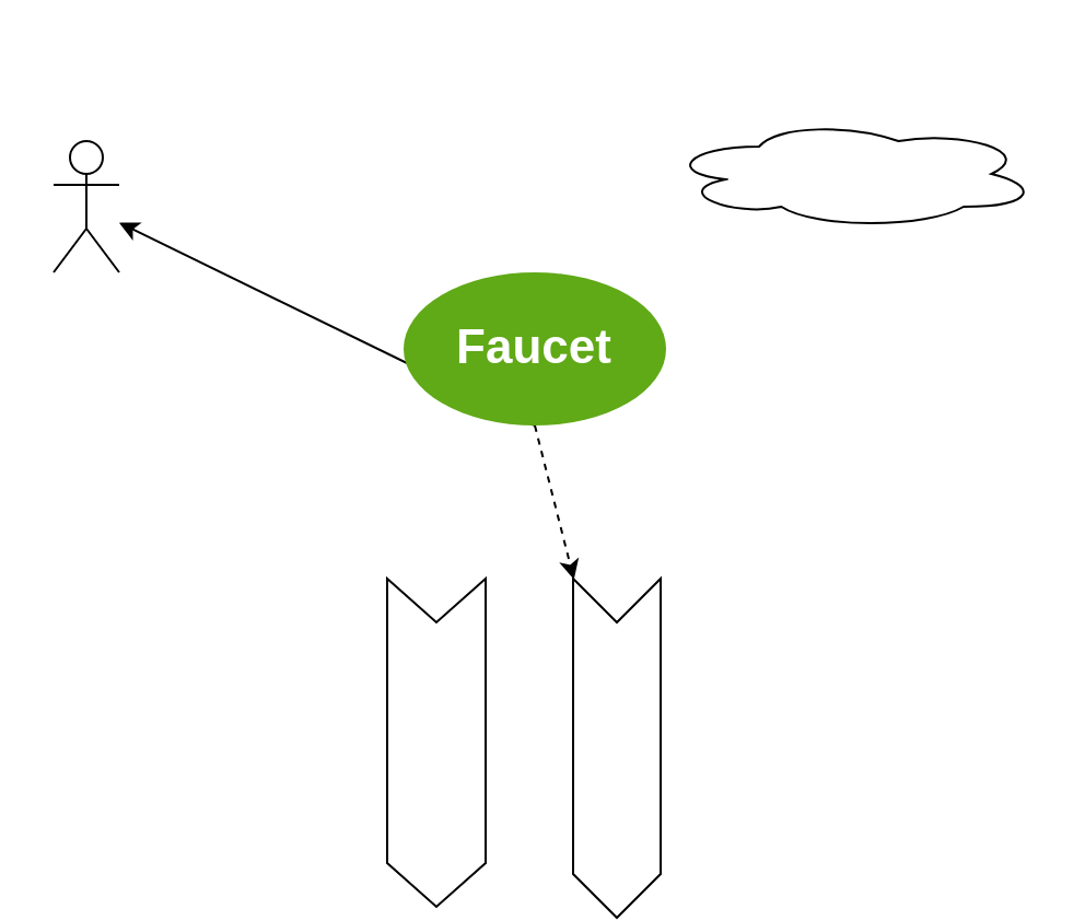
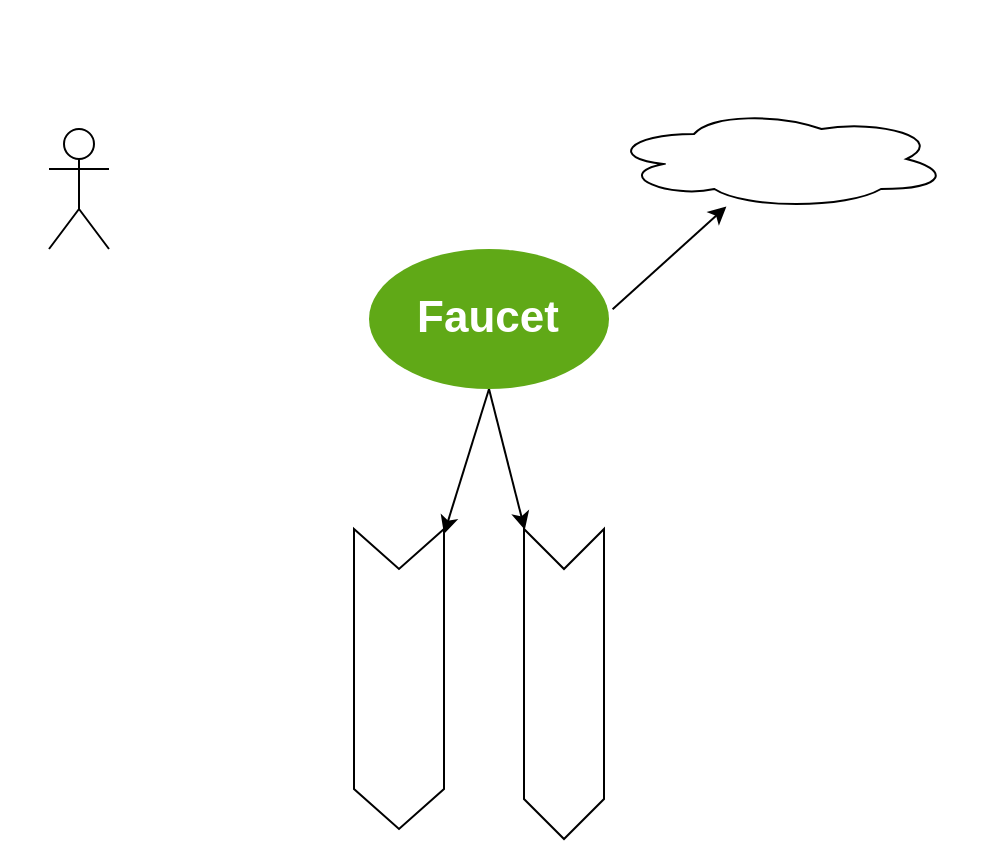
+ <mxCell id="2" style="edgeStyle=none;html=1;exitX=1.015;exitY=0.43;exitDx=0;exitDy=0;fontSize=14;fontColor=#FFFFFF;exitPerimeter=0;" edge="1" parent="1" source="5" target="8"><mxGeometry relative="1" as="geometry" /></mxCell>
- <mxCell id="3" style="edgeStyle=none;html=1;exitX=0.5;exitY=1;exitDx=0;exitDy=0;fontSize=14;fontColor=#FFFFFF;" edge="1" parent="1" source="5" target="6"><mxGeometry relative="1" as="geometry" /></mxCell>
+ <mxCell id="3" style="edgeStyle=none;html=1;exitX=0.5;exitY=1;exitDx=0;exitDy=0;fontSize=14;fontColor=#FFFFFF;" edge="1" parent="1" source="5" target="9"><mxGeometry relative="1" as="geometry" /></mxCell>
- <mxCell id="4" style="edgeStyle=none;html=1;exitX=0.5;exitY=1;exitDx=0;exitDy=0;fontSize=14;fontColor=#FFFFFF;dashed=1;" edge="1" parent="1" source="5" target="10"><mxGeometry relative="1" as="geometry" /></mxCell>
+ <mxCell id="4" style="edgeStyle=none;html=1;exitX=0.5;exitY=1;exitDx=0;exitDy=0;fontSize=14;fontColor=#FFFFFF;" edge="1" parent="1" source="5" target="10"><mxGeometry relative="1" as="geometry" /></mxCell>
